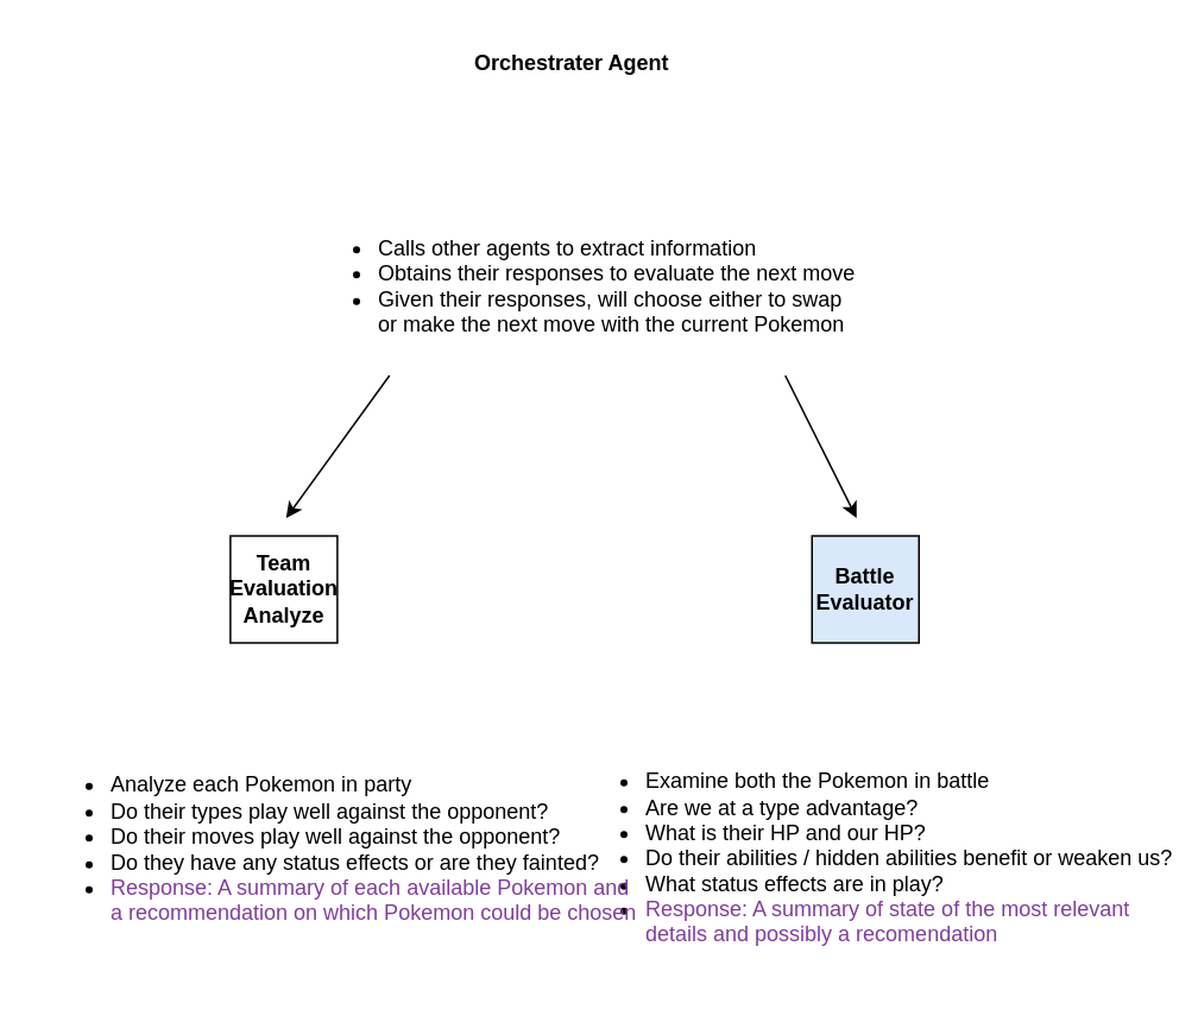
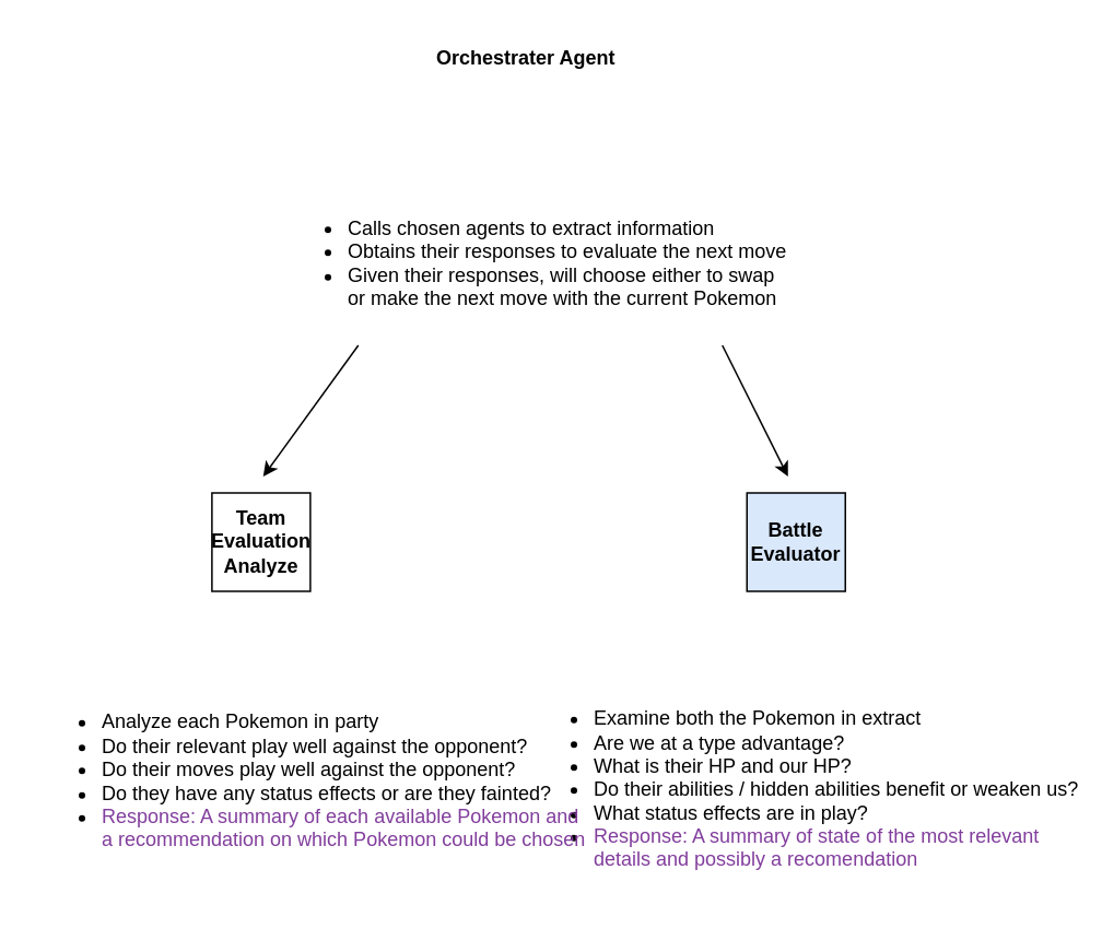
- <mxCell id="13" value="&lt;ul&gt;&lt;li&gt;Calls other agents to extract information&lt;/li&gt;&lt;li&gt;Obtains their responses to evaluate the next move&lt;/li&gt;&lt;li&gt;Given their responses, will choose either to swap &lt;br&gt;or make the next move with the current Pokemon&lt;br&gt;&lt;/li&gt;&lt;/ul&gt;" style="text;html=1;align=left;verticalAlign=middle;resizable=0;points=[];autosize=1;strokeColor=none;fillColor=none;" vertex="1" parent="1"><mxGeometry x="170" y="110" width="300" height="100" as="geometry" /></mxCell>
+ <mxCell id="13" value="&lt;ul&gt;&lt;li&gt;Calls chosen agents to extract information&lt;/li&gt;&lt;li&gt;Obtains their responses to evaluate the next move&lt;/li&gt;&lt;li&gt;Given their responses, will choose either to swap &lt;br&gt;or make the next move with the current Pokemon&lt;br&gt;&lt;/li&gt;&lt;/ul&gt;" style="text;html=1;align=left;verticalAlign=middle;resizable=0;points=[];autosize=1;strokeColor=none;fillColor=none;" vertex="1" parent="1"><mxGeometry x="170" y="110" width="300" height="100" as="geometry" /></mxCell>
- <mxCell id="10" value="&lt;ul&gt;&lt;li&gt;Analyze each Pokemon in party&amp;nbsp;&lt;/li&gt;&lt;li&gt;Do their types play well against the opponent?&lt;/li&gt;&lt;li&gt;Do their moves play well against the opponent?&lt;/li&gt;&lt;li&gt;Do they have any status effects or are they fainted?&lt;/li&gt;&lt;li&gt;&lt;font color=&quot;#813d9c&quot;&gt;Response: A summary of each available Pokemon and&lt;br&gt;a recommendation on which Pokemon could be chosen&lt;br&gt;&lt;/font&gt;&lt;/li&gt;&lt;/ul&gt;" style="text;html=1;align=left;verticalAlign=middle;resizable=0;points=[];autosize=1;strokeColor=none;fillColor=none;" vertex="1" parent="1"><mxGeometry x="20" y="411" width="320" height="130" as="geometry" /></mxCell>
+ <mxCell id="10" value="&lt;ul&gt;&lt;li&gt;Analyze each Pokemon in party&amp;nbsp;&lt;/li&gt;&lt;li&gt;Do their relevant play well against the opponent?&lt;/li&gt;&lt;li&gt;Do their moves play well against the opponent?&lt;/li&gt;&lt;li&gt;Do they have any status effects or are they fainted?&lt;/li&gt;&lt;li&gt;&lt;font color=&quot;#813d9c&quot;&gt;Response: A summary of each available Pokemon and&lt;br&gt;a recommendation on which Pokemon could be chosen&lt;br&gt;&lt;/font&gt;&lt;/li&gt;&lt;/ul&gt;" style="text;html=1;align=left;verticalAlign=middle;resizable=0;points=[];autosize=1;strokeColor=none;fillColor=none;" vertex="1" parent="1"><mxGeometry x="20" y="411" width="320" height="130" as="geometry" /></mxCell>
- <mxCell id="8" value="&lt;ul&gt;&lt;li&gt;Examine both the Pokemon in battle&lt;/li&gt;&lt;li&gt;Are we at a type advantage?&lt;/li&gt;&lt;li&gt;What is their HP and our HP?&lt;br&gt;&lt;/li&gt;&lt;li&gt;Do their abilities / hidden abilities benefit or weaken us?&amp;nbsp;&lt;/li&gt;&lt;li&gt;What status effects are in play? &lt;br&gt;&lt;/li&gt;&lt;li&gt;&lt;font color=&quot;#813d9c&quot;&gt;Response: A summary of state of the most relevant &lt;br&gt;details and possibly a recomendation&lt;/font&gt;&lt;br&gt;&lt;/li&gt;&lt;/ul&gt;" style="text;html=1;align=left;verticalAlign=middle;resizable=0;points=[];autosize=1;strokeColor=none;fillColor=none;" vertex="1" parent="1"><mxGeometry x="320" y="411" width="330" height="140" as="geometry" /></mxCell>
+ <mxCell id="8" value="&lt;ul&gt;&lt;li&gt;Examine both the Pokemon in extract&lt;/li&gt;&lt;li&gt;Are we at a type advantage?&lt;/li&gt;&lt;li&gt;What is their HP and our HP?&lt;br&gt;&lt;/li&gt;&lt;li&gt;Do their abilities / hidden abilities benefit or weaken us?&amp;nbsp;&lt;/li&gt;&lt;li&gt;What status effects are in play? &lt;br&gt;&lt;/li&gt;&lt;li&gt;&lt;font color=&quot;#813d9c&quot;&gt;Response: A summary of state of the most relevant &lt;br&gt;details and possibly a recomendation&lt;/font&gt;&lt;br&gt;&lt;/li&gt;&lt;/ul&gt;" style="text;html=1;align=left;verticalAlign=middle;resizable=0;points=[];autosize=1;strokeColor=none;fillColor=none;" vertex="1" parent="1"><mxGeometry x="320" y="411" width="330" height="140" as="geometry" /></mxCell>
